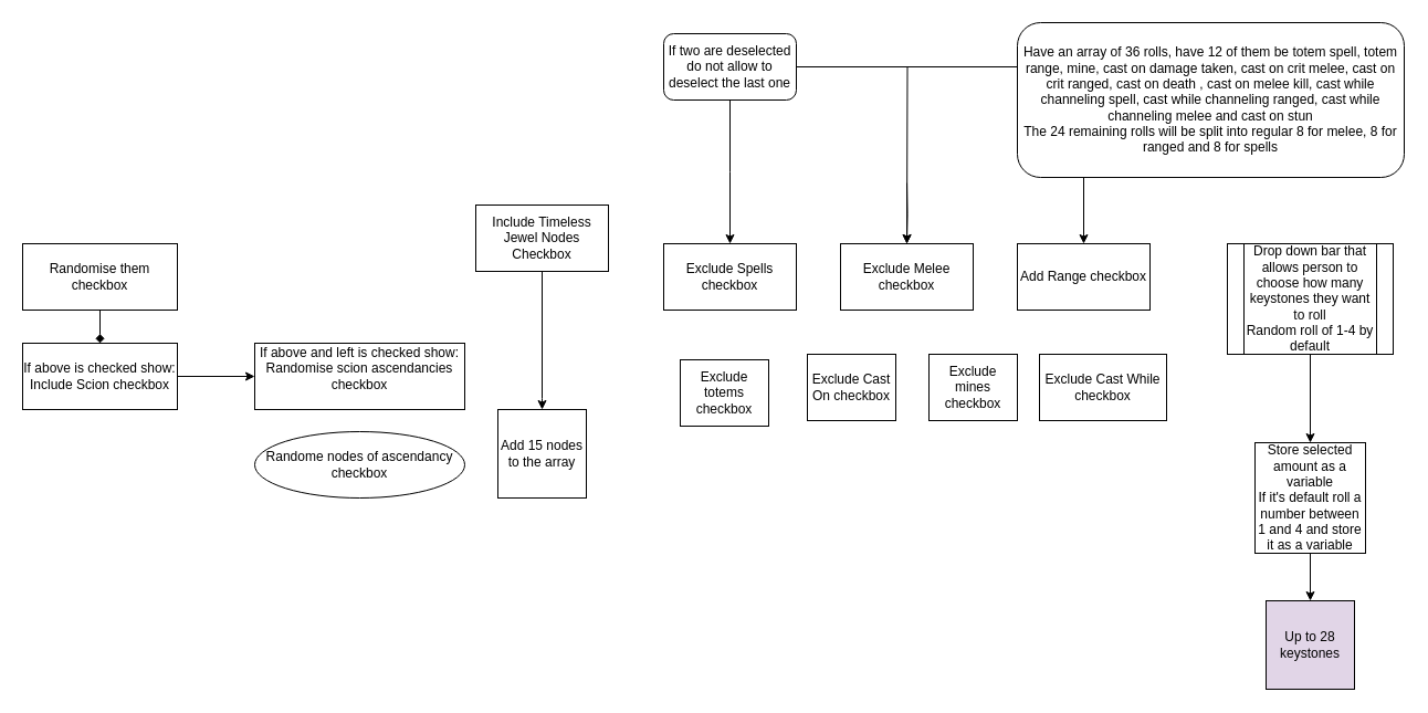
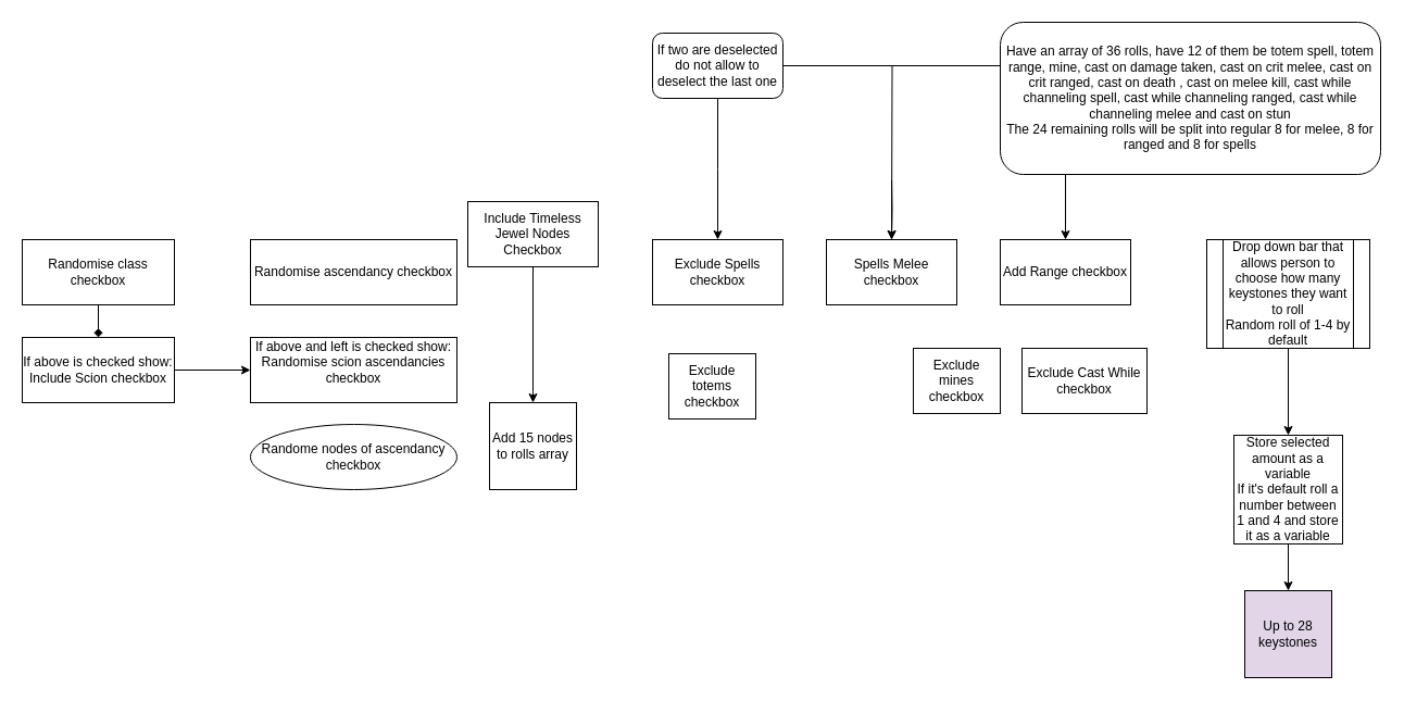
- <mxCell id="2" value="Randomise them checkbox" style="rounded=0;whiteSpace=wrap;html=1;" vertex="1" parent="1"><mxGeometry x="20" y="220" width="140" height="60" as="geometry" /></mxCell>
+ <mxCell id="2" value="Randomise class checkbox" style="rounded=0;whiteSpace=wrap;html=1;" vertex="1" parent="1"><mxGeometry x="20" y="220" width="140" height="60" as="geometry" /></mxCell>
+ <mxCell id="3" value="Randomise ascendancy checkbox" style="rounded=0;whiteSpace=wrap;html=1;" vertex="1" parent="1"><mxGeometry x="230" y="220" width="190" height="60" as="geometry" /></mxCell>
- <mxCell id="9" value="&lt;div&gt;Exclude Melee checkbox&lt;br&gt;&lt;/div&gt;" style="rounded=0;whiteSpace=wrap;html=1;" vertex="1" parent="1"><mxGeometry x="760" y="220" width="120" height="60" as="geometry" /></mxCell>
+ <mxCell id="9" value="&lt;div&gt;Spells Melee checkbox&lt;br&gt;&lt;/div&gt;" style="rounded=0;whiteSpace=wrap;html=1;" vertex="1" parent="1"><mxGeometry x="760" y="220" width="120" height="60" as="geometry" /></mxCell>
- <mxCell id="24" value="Exclude Cast On checkbox" style="rounded=0;whiteSpace=wrap;html=1;" vertex="1" parent="1"><mxGeometry x="730" y="320" width="80" height="60" as="geometry" /></mxCell>
- <mxCell id="22" value="Add 15 nodes to the array" style="whiteSpace=wrap;html=1;aspect=fixed;" vertex="1" parent="1"><mxGeometry x="450" y="370" width="80" height="80" as="geometry" /></mxCell>
+ <mxCell id="22" value="Add 15 nodes to rolls array" style="whiteSpace=wrap;html=1;aspect=fixed;" vertex="1" parent="1"><mxGeometry x="450" y="370" width="80" height="80" as="geometry" /></mxCell>
